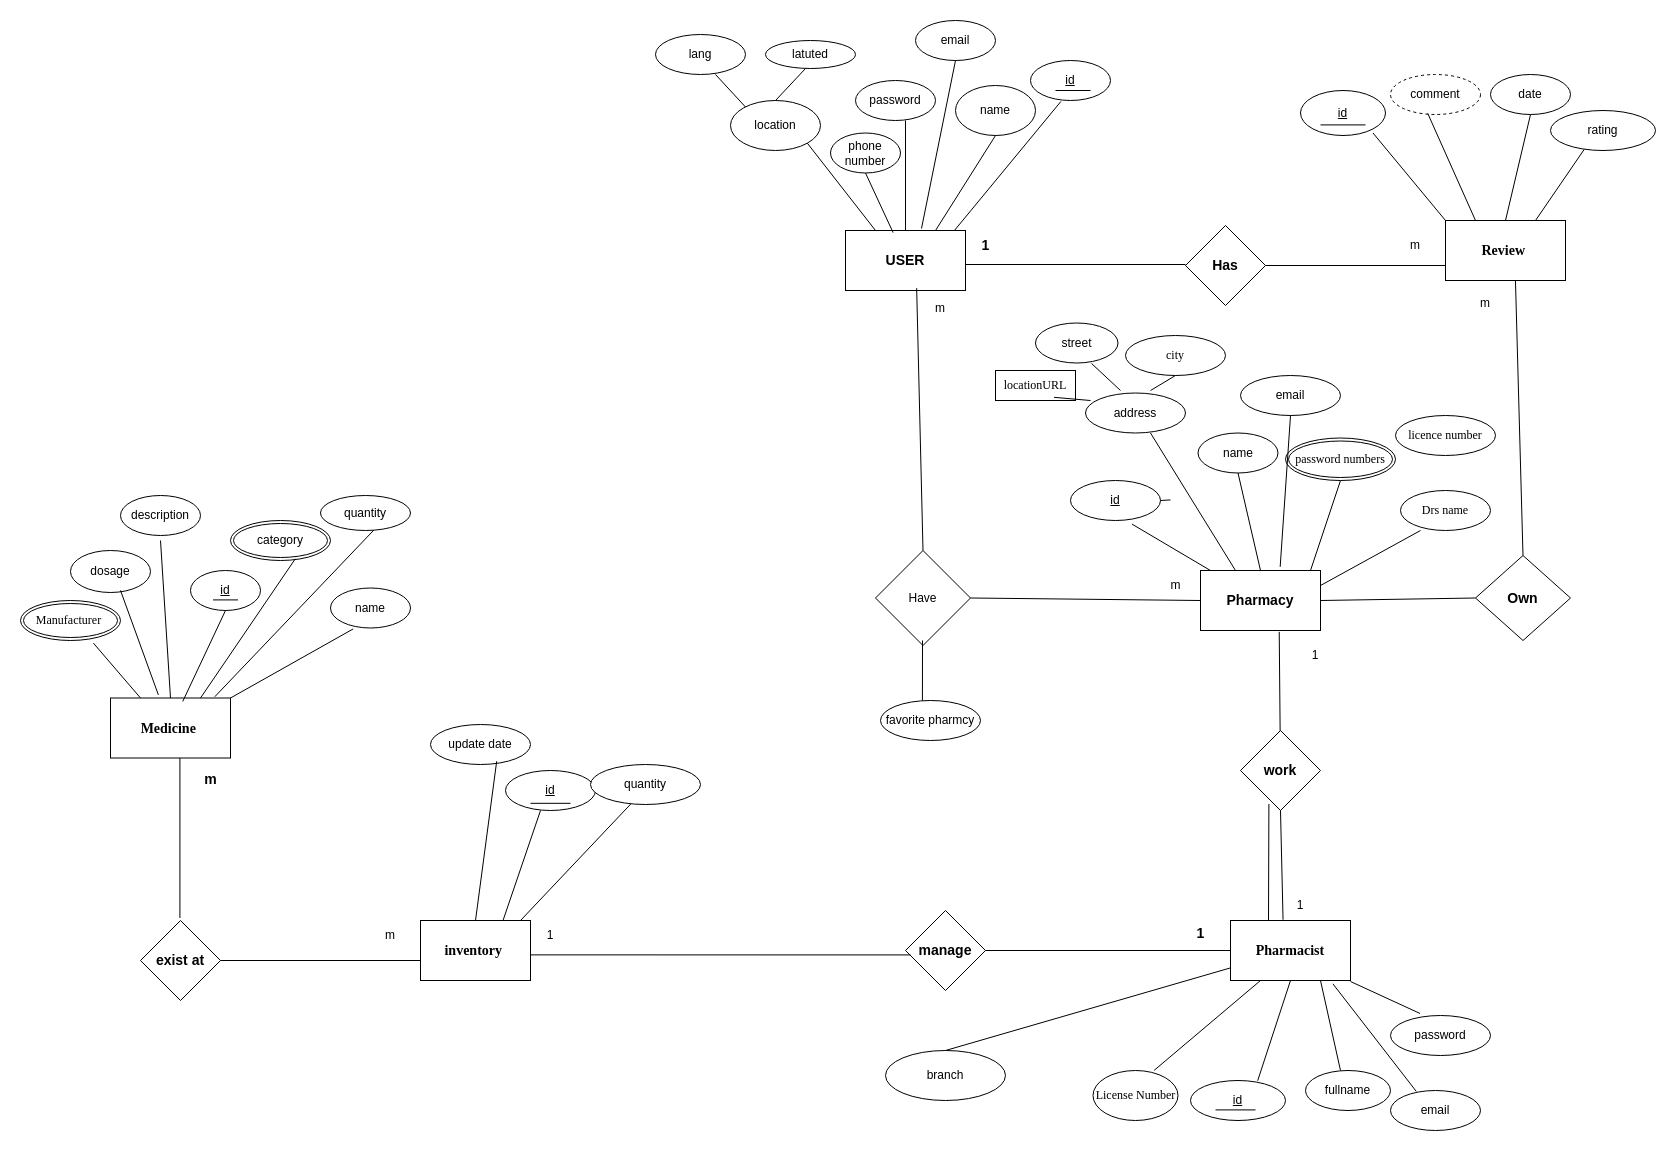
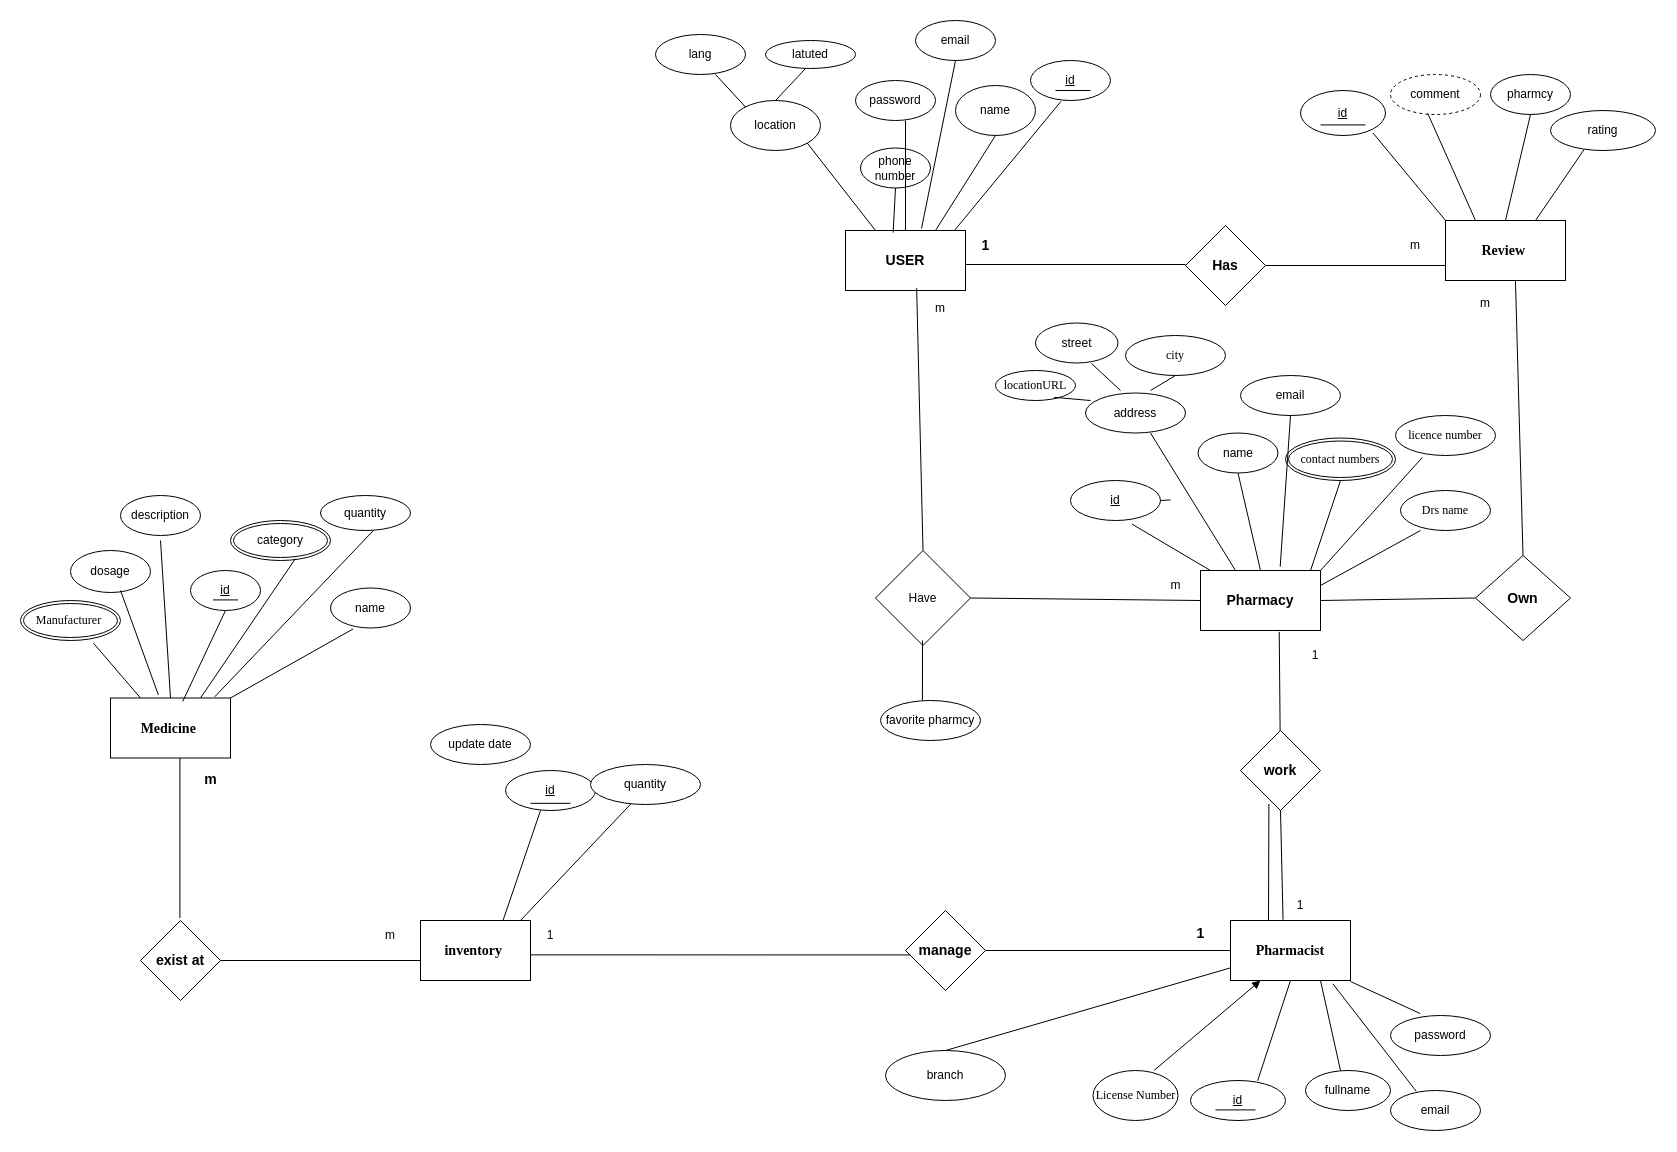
- <mxCell id="45" value="date" style="ellipse;whiteSpace=wrap;html=1;" vertex="1" parent="1"><mxGeometry x="1490" y="74" width="80" height="40" as="geometry" /></mxCell>
+ <mxCell id="45" value="pharmcy" style="ellipse;whiteSpace=wrap;html=1;" vertex="1" parent="1"><mxGeometry x="1490" y="74" width="80" height="40" as="geometry" /></mxCell>
- <mxCell id="23" value="phone number" style="ellipse;whiteSpace=wrap;html=1;" vertex="1" parent="1"><mxGeometry x="830" y="132.5" width="70" height="40" as="geometry" /></mxCell>
+ <mxCell id="23" value="phone number" style="ellipse;whiteSpace=wrap;html=1;" vertex="1" parent="1"><mxGeometry x="860" y="147.5" width="70" height="40" as="geometry" /></mxCell>
- <mxCell id="52" value="&lt;p class=&quot;MsoNormal&quot;&gt;&lt;span style=&quot;mso-spacerun:'yes';font-family:Calibri;mso-fareast-font-family:宋体;&lt;br/&gt;font-size:20.0pt;mso-font-kerning:1.0pt;&quot;&gt;locationURL&lt;/span&gt;&lt;/p&gt;" style="whiteSpace=wrap;html=1;rounded=0;" vertex="1" parent="1"><mxGeometry x="995" y="370" width="80" height="30" as="geometry" /></mxCell>
+ <mxCell id="52" value="&lt;p class=&quot;MsoNormal&quot;&gt;&lt;span style=&quot;mso-spacerun:'yes';font-family:Calibri;mso-fareast-font-family:宋体;&lt;br/&gt;font-size:20.0pt;mso-font-kerning:1.0pt;&quot;&gt;locationURL&lt;/span&gt;&lt;/p&gt;" style="ellipse;whiteSpace=wrap;html=1;" vertex="1" parent="1"><mxGeometry x="995" y="370" width="80" height="30" as="geometry" /></mxCell>
- <mxCell id="40" value="&lt;span style=&quot;font-family: Calibri;&quot;&gt;password numbers&lt;/span&gt;" style="ellipse;shape=doubleEllipse;margin=3;whiteSpace=wrap;html=1;align=center;" vertex="1" parent="1"><mxGeometry x="1285" y="437.5" width="110" height="42.5" as="geometry" /></mxCell>
+ <mxCell id="40" value="&lt;span style=&quot;font-family: Calibri;&quot;&gt;contact numbers&lt;/span&gt;" style="ellipse;shape=doubleEllipse;margin=3;whiteSpace=wrap;html=1;align=center;" vertex="1" parent="1"><mxGeometry x="1285" y="437.5" width="110" height="42.5" as="geometry" /></mxCell>
+ <mxCell id="61" value="" style="endArrow=none;html=1;rounded=0;entryX=1;entryY=0;entryDx=0;entryDy=0;exitX=0.267;exitY=1.053;exitDx=0;exitDy=0;exitPerimeter=0;" edge="1" parent="1" source="39" target="3"><mxGeometry width="50" height="50" relative="1" as="geometry"><mxPoint x="1390" y="1130" as="sourcePoint" /><mxPoint x="1440" y="1080" as="targetPoint" /></mxGeometry></mxCell>
- <mxCell id="115" value="" style="endArrow=none;html=1;rounded=0;exitX=0.5;exitY=0;exitDx=0;exitDy=0;entryX=0.662;entryY=0.918;entryDx=0;entryDy=0;entryPerimeter=0;" edge="1" parent="1" source="8" target="32"><mxGeometry width="50" height="50" relative="1" as="geometry"><mxPoint y="874" as="sourcePoint" x="480" /><mxPoint x="430" y="804" as="targetPoint" /></mxGeometry></mxCell>
- <mxCell id="105" value="" style="endArrow=none;html=1;rounded=0;entryX=0.25;entryY=1;entryDx=0;entryDy=0;exitX=0.719;exitY=-0.002;exitDx=0;exitDy=0;exitPerimeter=0;" edge="1" parent="1" source="38" target="7"><mxGeometry width="50" height="50" relative="1" as="geometry"><mxPoint x="1051.25" y="1035" as="sourcePoint" /><mxPoint x="1101.25" y="985" as="targetPoint" /></mxGeometry></mxCell>
+ <mxCell id="105" value="" style="endArrow=block;html=1;rounded=0;entryX=0.25;entryY=1;entryDx=0;entryDy=0;exitX=0.719;exitY=-0.002;exitDx=0;exitDy=0;exitPerimeter=0;" edge="1" parent="1" source="38" target="7"><mxGeometry width="50" height="50" relative="1" as="geometry"><mxPoint x="1051.25" y="1035" as="sourcePoint" /><mxPoint x="1101.25" y="985" as="targetPoint" /></mxGeometry></mxCell>
